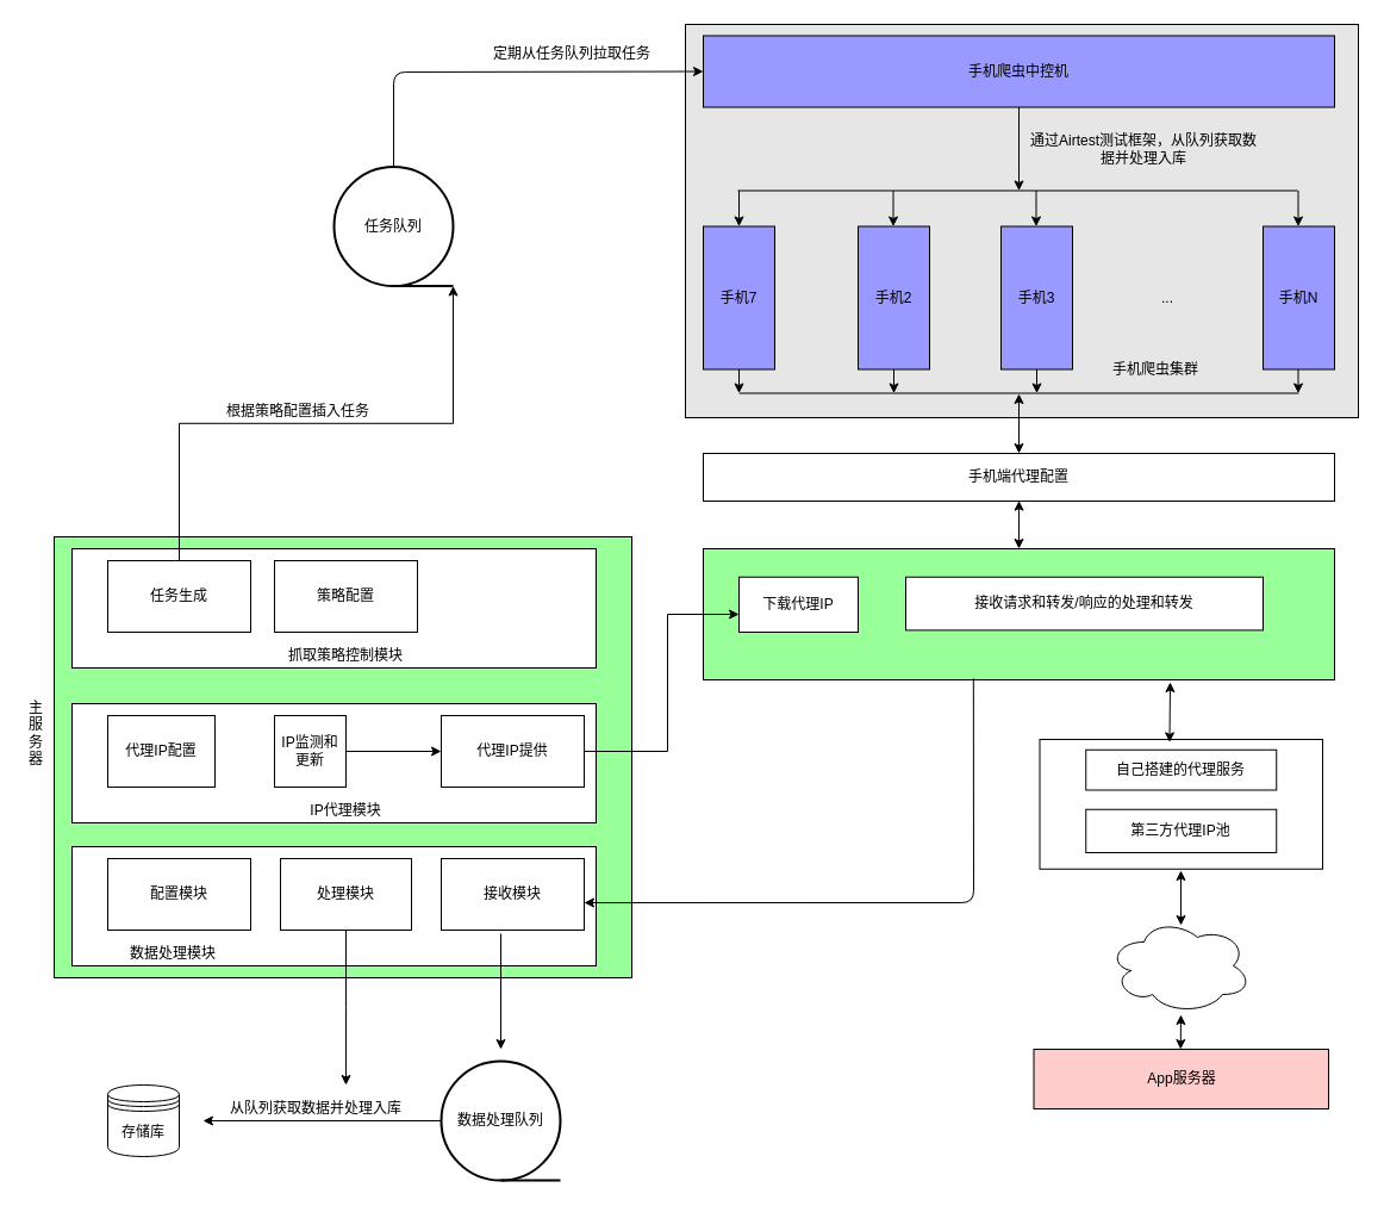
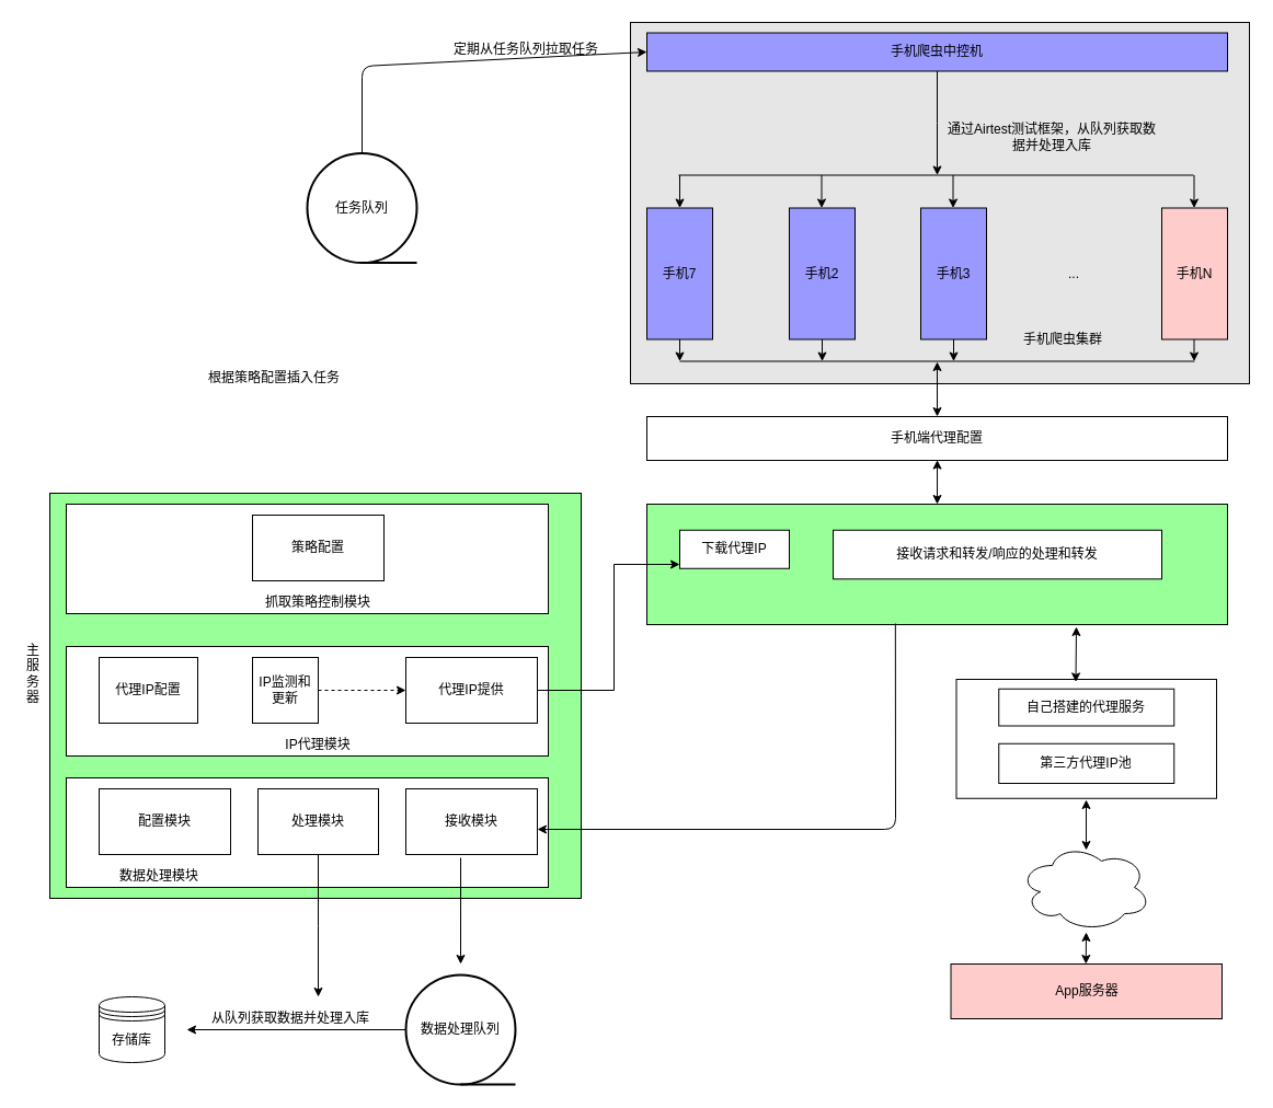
- <mxCell id="22" value="手机爬虫中控机" style="rounded=0;whiteSpace=wrap;html=1;fillColor=#9999FF;" vertex="1" parent="1"><mxGeometry x="590" y="29.5" width="530" height="60" as="geometry" /></mxCell>
+ <mxCell id="22" value="手机爬虫中控机" style="rounded=0;whiteSpace=wrap;html=1;fillColor=#9999FF;" vertex="1" parent="1"><mxGeometry x="590" y="29.5" width="530" height="35" as="geometry" /></mxCell>
- <mxCell id="8" value="手机N" style="rounded=0;whiteSpace=wrap;html=1;fillColor=#9999FF;" vertex="1" parent="1"><mxGeometry x="1060" y="189.5" width="60" height="120" as="geometry" /></mxCell>
+ <mxCell id="8" value="手机N" style="rounded=0;whiteSpace=wrap;html=1;fillColor=#ffcccc;" vertex="1" parent="1"><mxGeometry x="1060" y="189.5" width="60" height="120" as="geometry" /></mxCell>
- <mxCell id="30" style="edgeStyle=orthogonalEdgeStyle;rounded=0;orthogonalLoop=1;jettySize=auto;html=1;exitX=0.5;exitY=0;exitDx=0;exitDy=0;entryX=1;entryY=1;entryDx=0;entryDy=0;entryPerimeter=0;" edge="1" parent="1" source="31" target="24"><mxGeometry relative="1" as="geometry" /></mxCell>
- <mxCell id="31" value="任务生成" style="rounded=0;whiteSpace=wrap;html=1;" vertex="1" parent="1"><mxGeometry x="90" y="470" width="120" height="60" as="geometry" /></mxCell>
- <mxCell id="60" value="下载代理IP" style="rounded=0;whiteSpace=wrap;html=1;" vertex="1" parent="1"><mxGeometry x="620" y="483.75" width="100" height="46.25" as="geometry" /></mxCell>
+ <mxCell id="60" value="下载代理IP" style="rounded=0;whiteSpace=wrap;html=1;" vertex="1" parent="1"><mxGeometry x="620" y="483.75" width="100" height="35" as="geometry" /></mxCell>
- <mxCell id="37" value="" style="edgeStyle=orthogonalEdgeStyle;rounded=0;orthogonalLoop=1;jettySize=auto;html=1;" edge="1" parent="1" source="38" target="41"><mxGeometry relative="1" as="geometry" /></mxCell>
+ <mxCell id="37" value="" style="edgeStyle=orthogonalEdgeStyle;rounded=0;orthogonalLoop=1;jettySize=auto;html=1;dashed=1;" edge="1" parent="1" source="38" target="41"><mxGeometry relative="1" as="geometry" /></mxCell>
